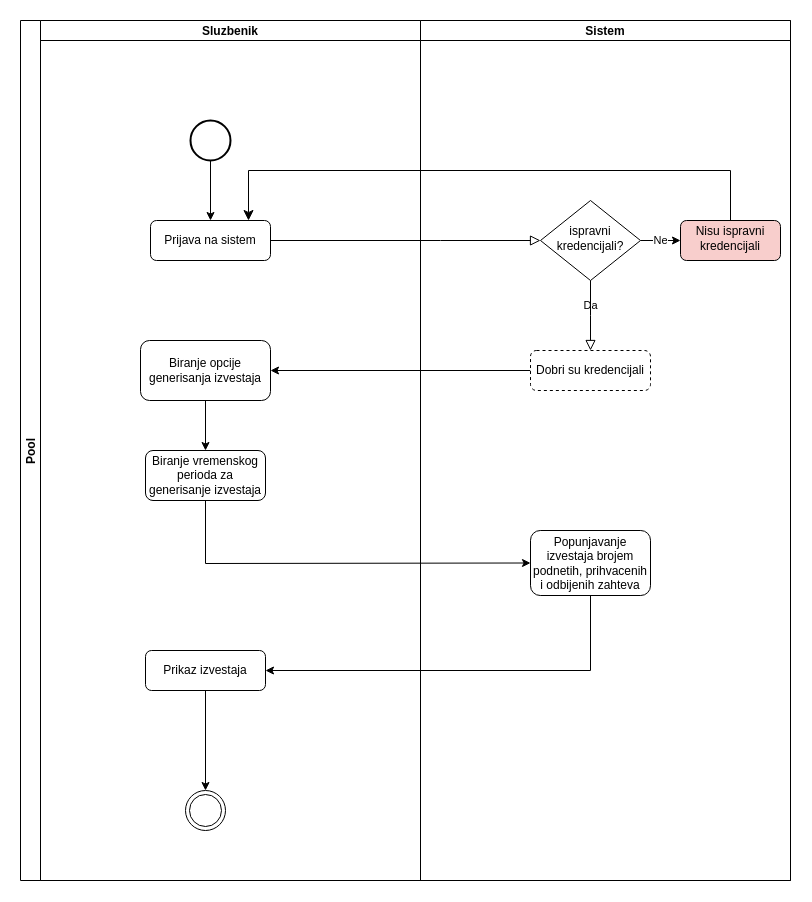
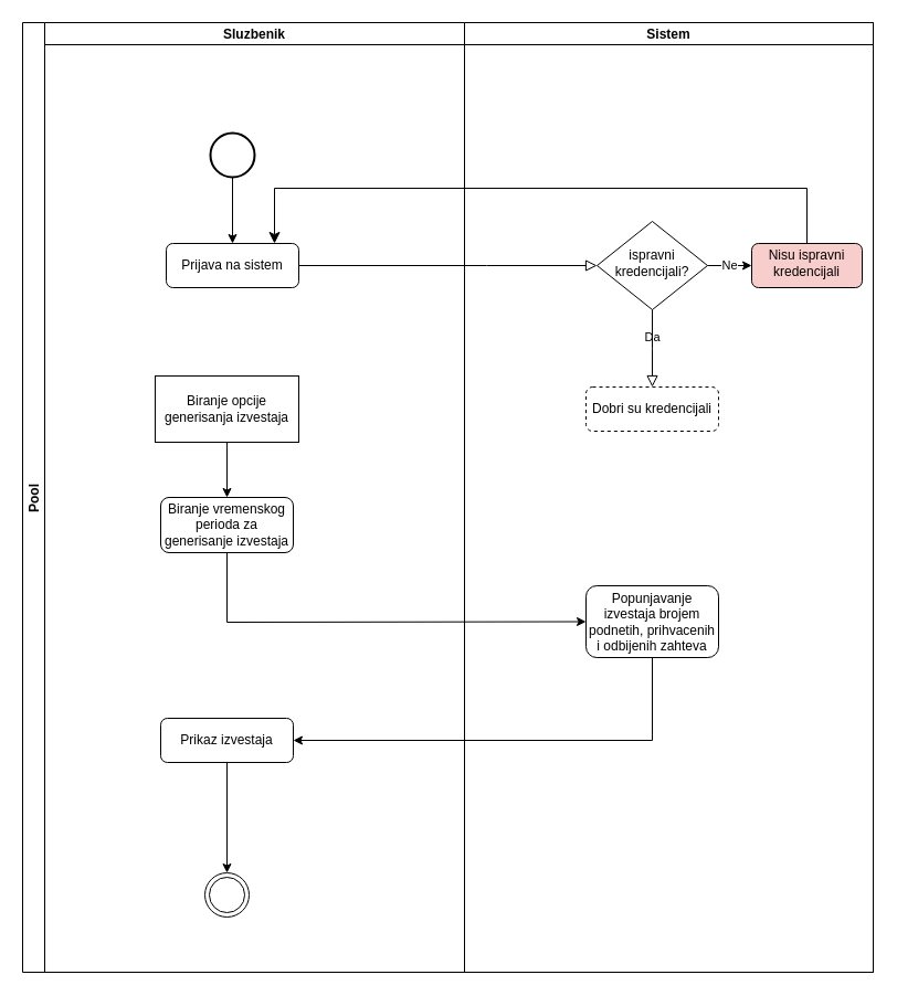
- <mxCell id="11" value="Biranje opcije generisanja izvestaja" style="rounded=1;whiteSpace=wrap;html=1;glass=0;strokeWidth=1;shadow=0;" parent="6" vertex="1"><mxGeometry x="100" y="320" width="130" height="60" as="geometry" /></mxCell>
+ <mxCell id="11" value="Biranje opcije generisanja izvestaja" style="whiteSpace=wrap;html=1;glass=0;strokeWidth=1;shadow=0;rounded=0;" parent="6" vertex="1"><mxGeometry x="100" y="320" width="130" height="60" as="geometry" /></mxCell>
- <mxCell id="5" value="" style="edgeStyle=orthogonalEdgeStyle;rounded=0;orthogonalLoop=1;jettySize=auto;html=1;" parent="2" source="20" target="11" edge="1"><mxGeometry relative="1" as="geometry" /></mxCell>
